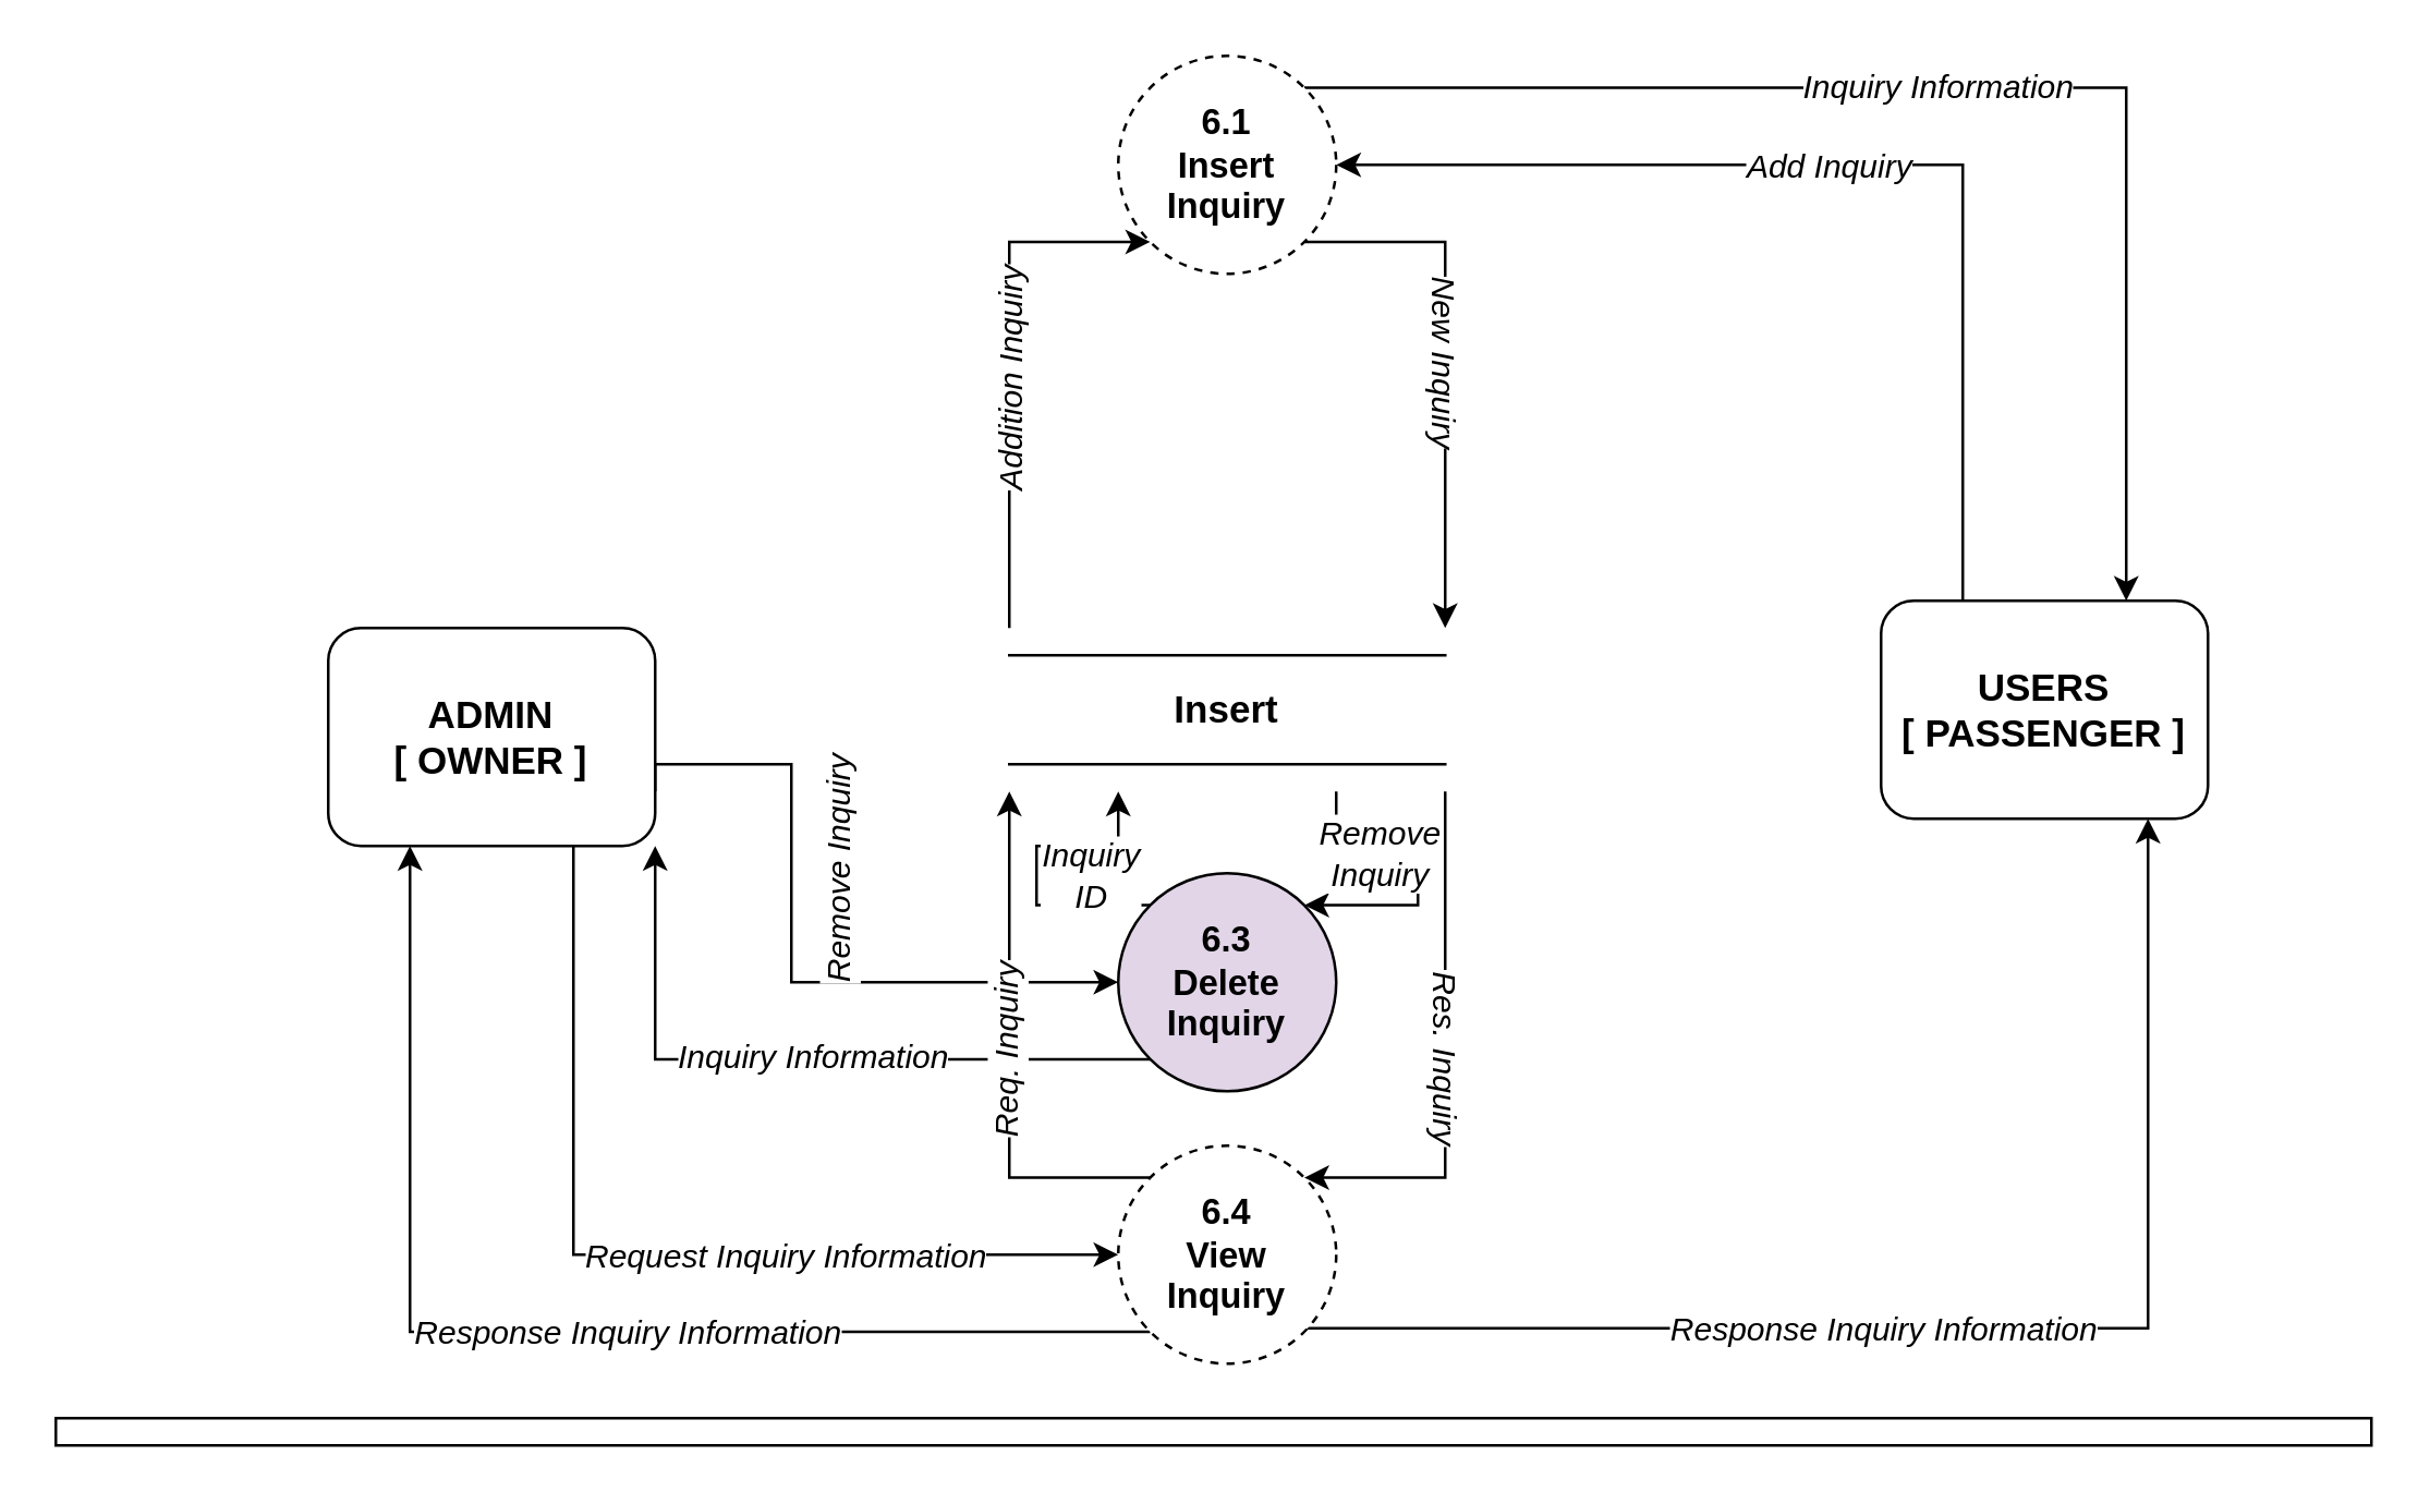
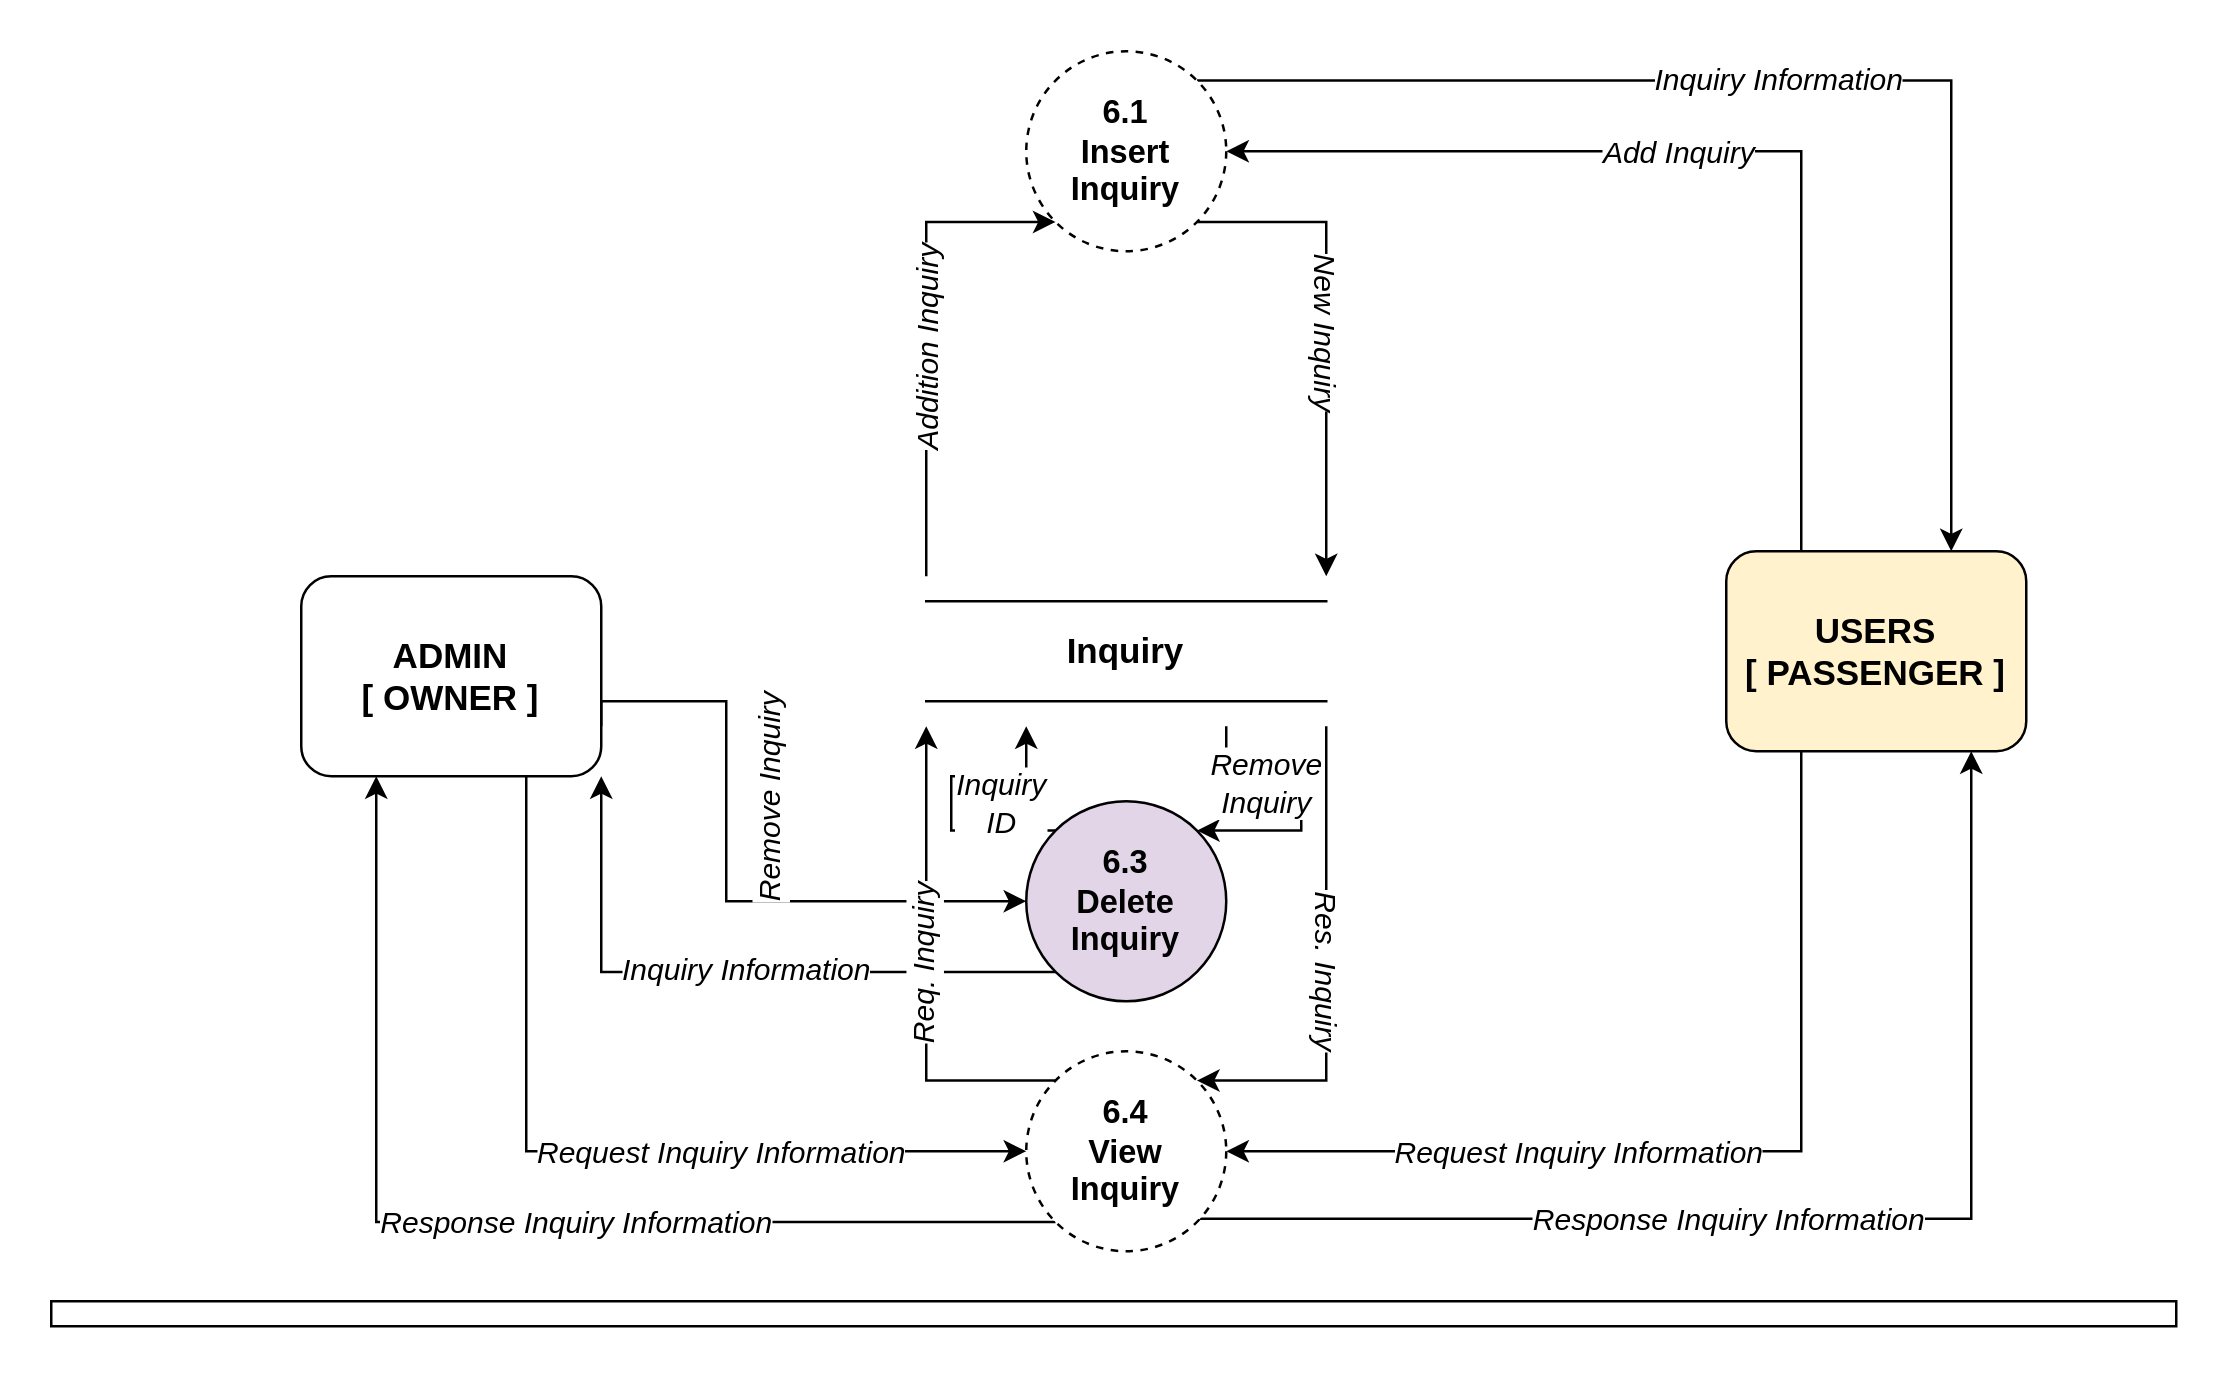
- <mxCell id="36" value="Insert" style="html=1;dashed=0;whiteSpace=wrap;shape=partialRectangle;right=0;left=0;fontSize=14;fontStyle=1" parent="1" vertex="1"><mxGeometry x="370" y="240" width="160" height="40" as="geometry" /></mxCell>
+ <mxCell id="36" value="Inquiry" style="html=1;dashed=0;whiteSpace=wrap;shape=partialRectangle;right=0;left=0;fontSize=14;fontStyle=1" parent="1" vertex="1"><mxGeometry x="370" y="240" width="160" height="40" as="geometry" /></mxCell>
- <mxCell id="17" value="USERS&lt;br style=&quot;font-size: 14px;&quot;&gt;[ PASSENGER ]" style="rounded=1;whiteSpace=wrap;html=1;fontSize=14;fontStyle=1" parent="1" vertex="1"><mxGeometry x="690" y="220" width="120" height="80" as="geometry" /></mxCell>
+ <mxCell id="17" value="USERS&lt;br style=&quot;font-size: 14px;&quot;&gt;[ PASSENGER ]" style="rounded=1;whiteSpace=wrap;html=1;fontSize=14;fontStyle=1;fillColor=#fff2cc;" parent="1" vertex="1"><mxGeometry x="690" y="220" width="120" height="80" as="geometry" /></mxCell>
+ <mxCell id="15" style="edgeStyle=orthogonalEdgeStyle;rounded=0;orthogonalLoop=1;jettySize=auto;html=1;exitX=0.25;exitY=1;exitDx=0;exitDy=0;entryX=1;entryY=0.5;entryDx=0;entryDy=0;" parent="1" source="17" edge="1" target="29"><mxGeometry relative="1" as="geometry"><mxPoint x="675" y="240" as="sourcePoint" /><mxPoint x="485" y="440" as="targetPoint" /><Array as="points"><mxPoint x="720" y="460" /></Array></mxGeometry></mxCell>
+ <mxCell id="16" value="Request Inquiry Information" style="edgeLabel;html=1;align=center;verticalAlign=middle;resizable=0;points=[];rotation=0;fontSize=12;fontStyle=2" parent="15" vertex="1" connectable="0"><mxGeometry x="-0.597" y="2" relative="1" as="geometry"><mxPoint x="-92" y="81" as="offset" /></mxGeometry></mxCell>
